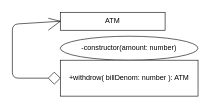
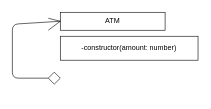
- <mxCell id="3" value="-constructor(amount: number)" style="ellipse;whiteSpace=wrap;html=1;" parent="1" vertex="1"><mxGeometry x="100" y="60" width="230" height="40" as="geometry" /></mxCell>
+ <mxCell id="3" value="-constructor(amount: number)" style="rounded=0;whiteSpace=wrap;html=1;" parent="1" vertex="1"><mxGeometry x="100" y="60" width="230" height="40" as="geometry" /></mxCell>
- <mxCell id="4" value="+withdrow( billDenom: number ): ATM" style="rounded=0;whiteSpace=wrap;html=1;" parent="1" vertex="1"><mxGeometry x="100" y="100" width="230" height="60" as="geometry" /></mxCell>
